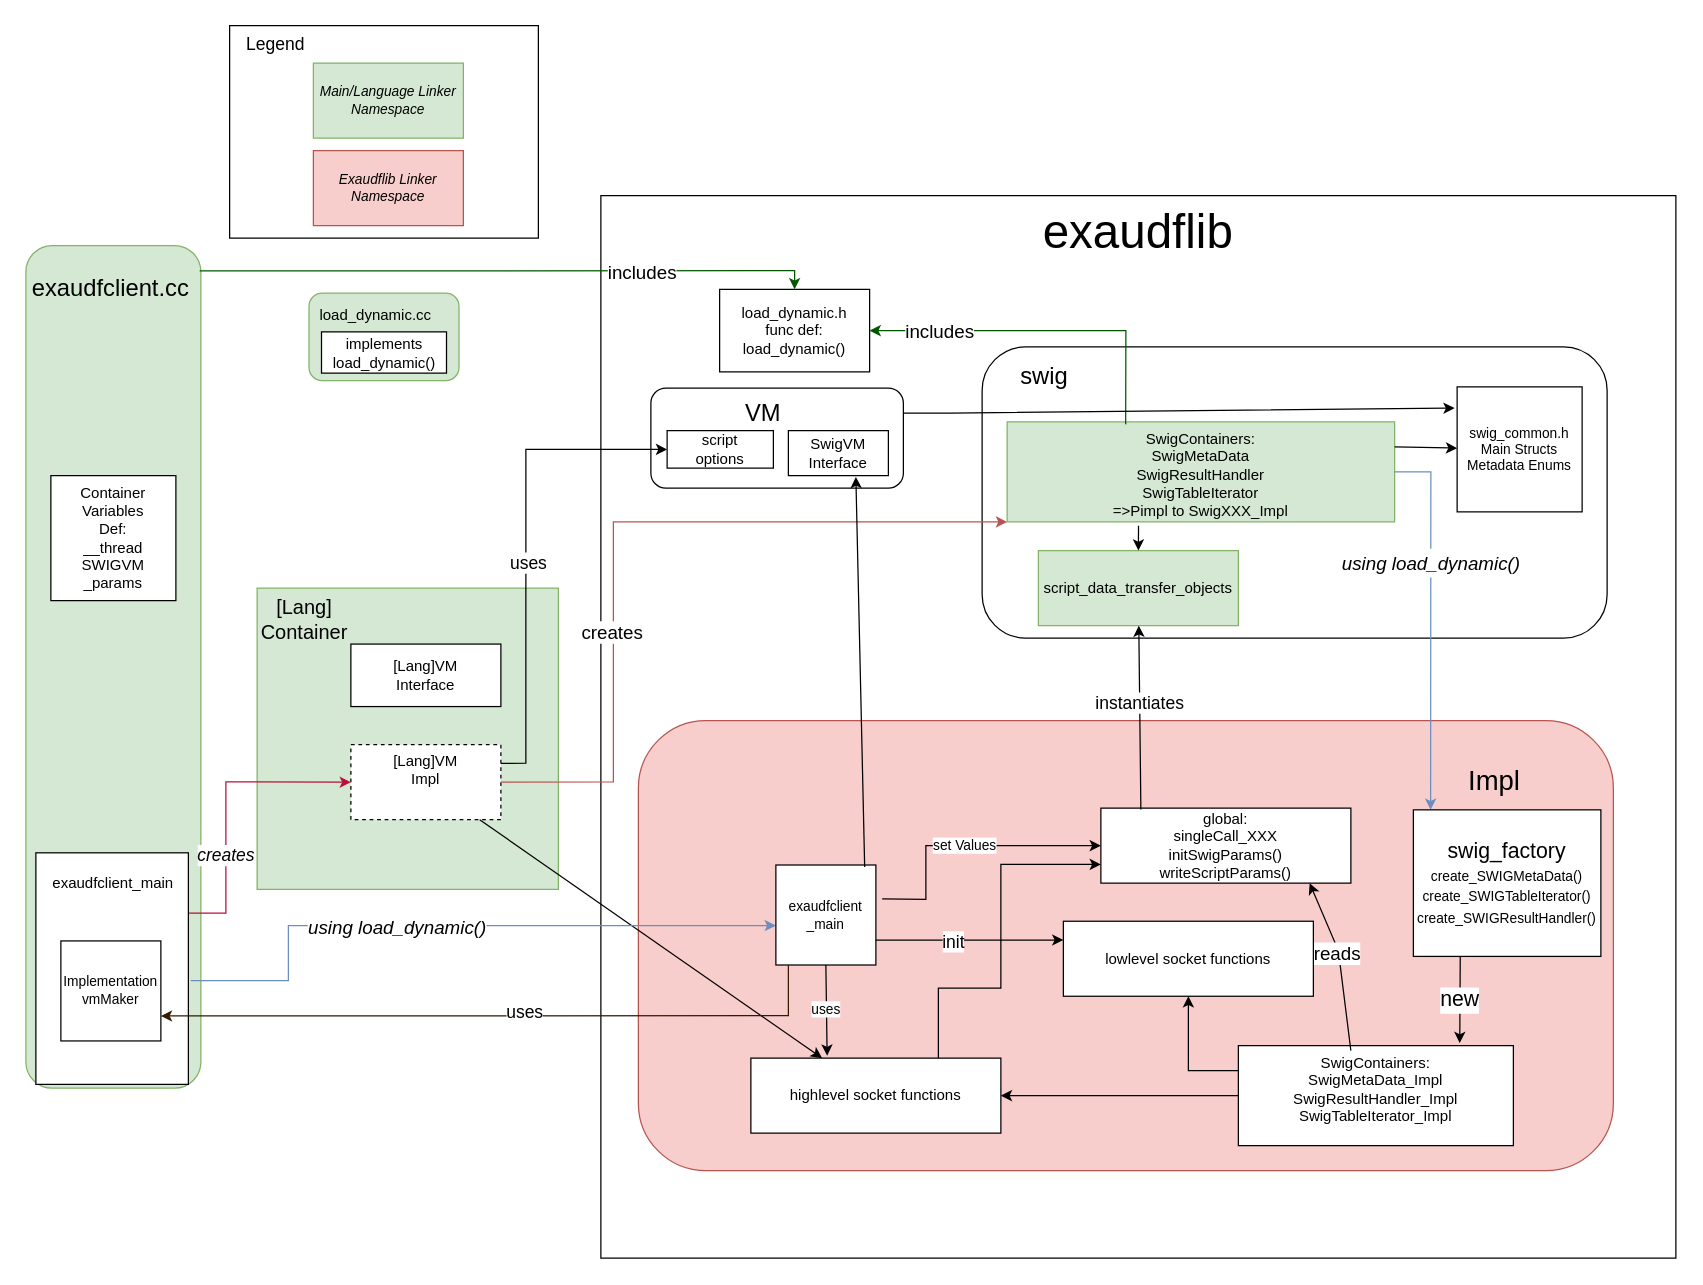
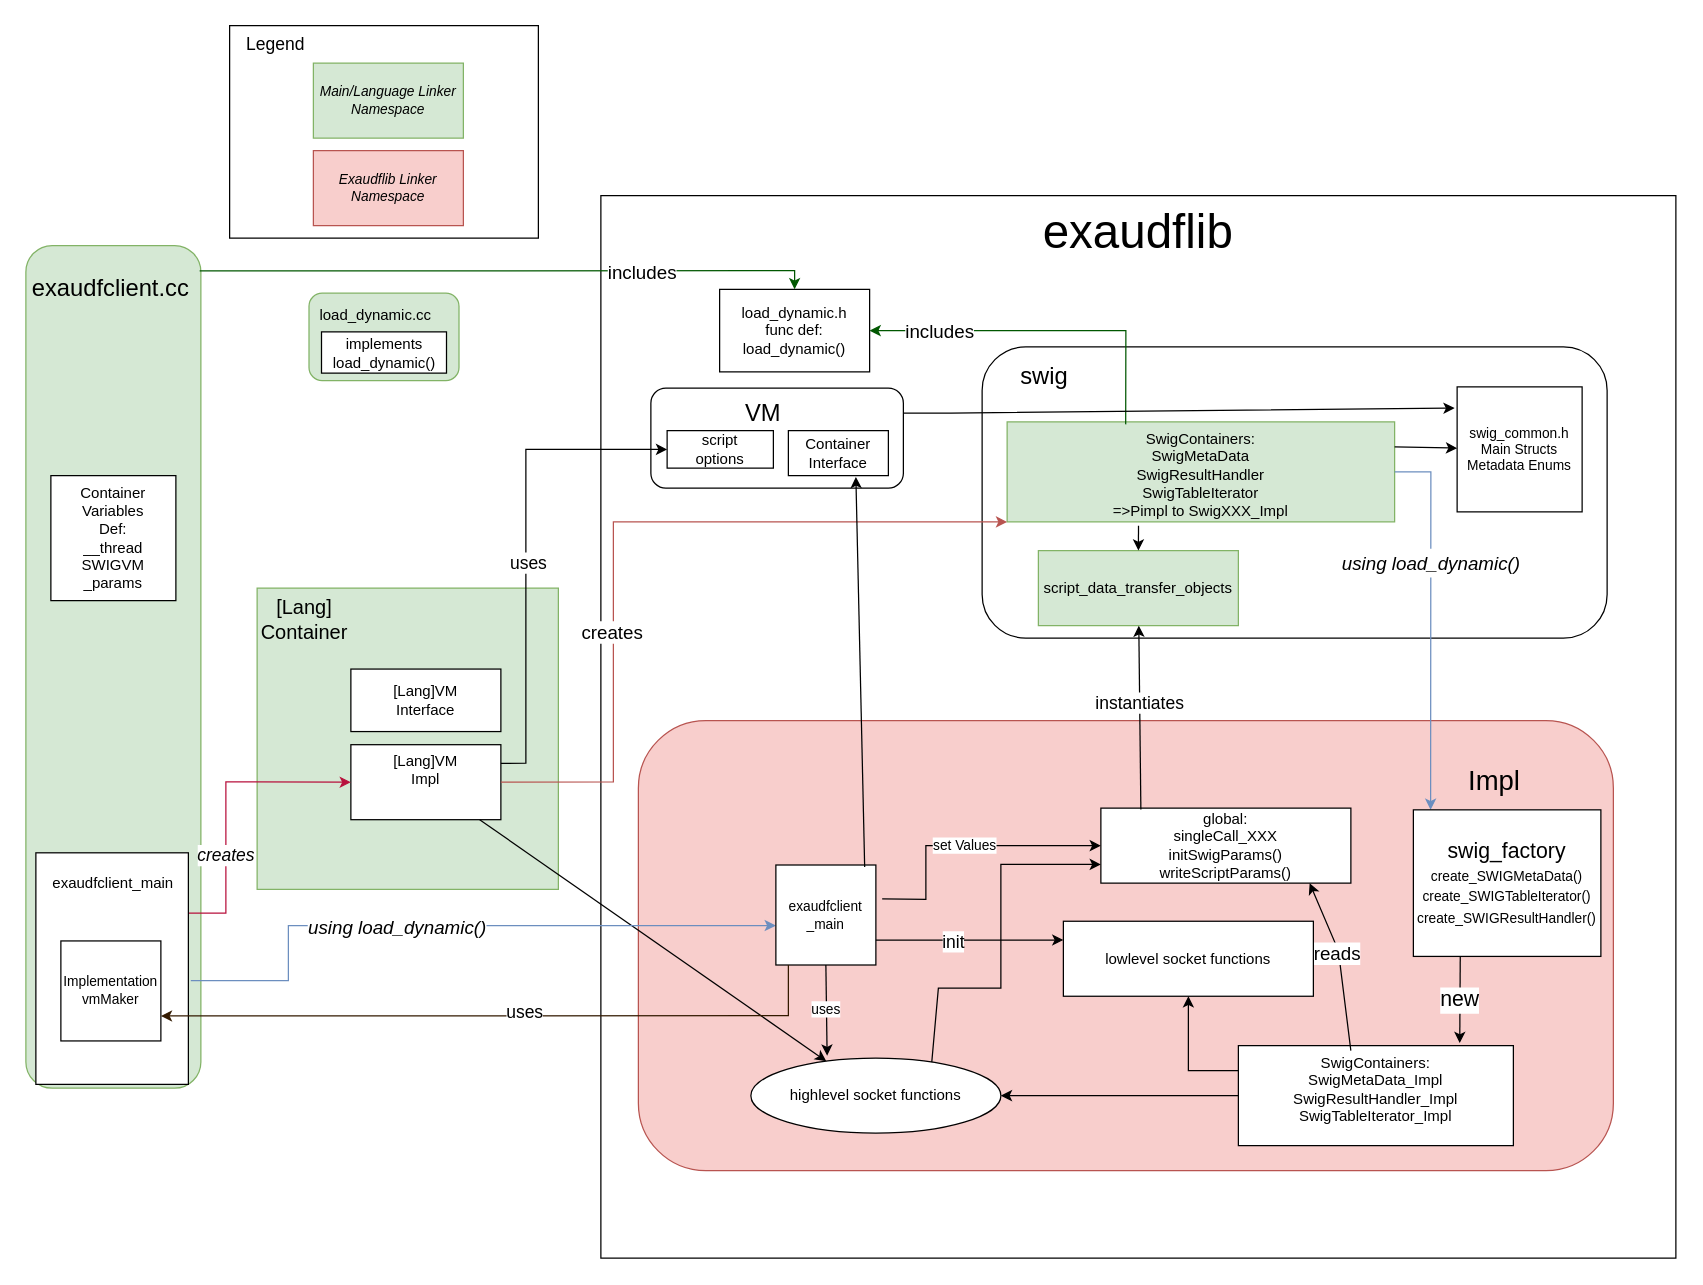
- <mxCell id="46" value="SwigVM Interface" style="rounded=0;whiteSpace=wrap;html=1;" parent="1" vertex="1"><mxGeometry x="630" y="344" width="80" height="36" as="geometry" /></mxCell>
+ <mxCell id="46" value="Container Interface" style="rounded=0;whiteSpace=wrap;html=1;" parent="1" vertex="1"><mxGeometry x="630" y="344" width="80" height="36" as="geometry" /></mxCell>
- <mxCell id="8" value="[Lang]VM &lt;br&gt;Interface" style="rounded=0;whiteSpace=wrap;html=1;" parent="1" vertex="1"><mxGeometry x="280" y="514.75" width="120" height="50" as="geometry" /></mxCell>
+ <mxCell id="8" value="[Lang]VM &lt;br&gt;Interface" style="rounded=0;whiteSpace=wrap;html=1;" parent="1" vertex="1"><mxGeometry x="280" y="534.75" width="120" height="50" as="geometry" /></mxCell>
- <mxCell id="9" value="[Lang]VM&lt;br&gt;Impl" style="rounded=0;whiteSpace=wrap;html=1;verticalAlign=top;dashed=1;" parent="1" vertex="1"><mxGeometry x="280" y="595.25" width="120" height="60" as="geometry" /></mxCell>
+ <mxCell id="9" value="[Lang]VM&lt;br&gt;Impl" style="rounded=0;whiteSpace=wrap;html=1;verticalAlign=top;" parent="1" vertex="1"><mxGeometry x="280" y="595.25" width="120" height="60" as="geometry" /></mxCell>
- <mxCell id="7" value="highlevel socket functions" style="rounded=0;whiteSpace=wrap;html=1;" parent="1" vertex="1"><mxGeometry x="600" y="846" width="200" height="60" as="geometry" /></mxCell>
+ <mxCell id="7" value="highlevel socket functions" style="ellipse;whiteSpace=wrap;html=1;" parent="1" vertex="1"><mxGeometry x="600" y="846" width="200" height="60" as="geometry" /></mxCell>
